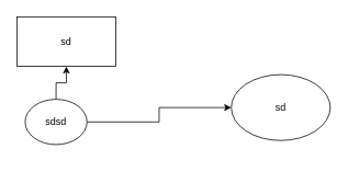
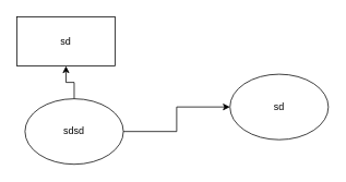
- <mxCell id="4" value="sdsd" style="ellipse;whiteSpace=wrap;html=1;" parent="1" vertex="1"><mxGeometry x="30" y="120" width="75" height="55" as="geometry" /></mxCell>
+ <mxCell id="4" value="sdsd" style="ellipse;whiteSpace=wrap;html=1;" parent="1" vertex="1"><mxGeometry x="30" y="120" width="120" height="80" as="geometry" /></mxCell>
